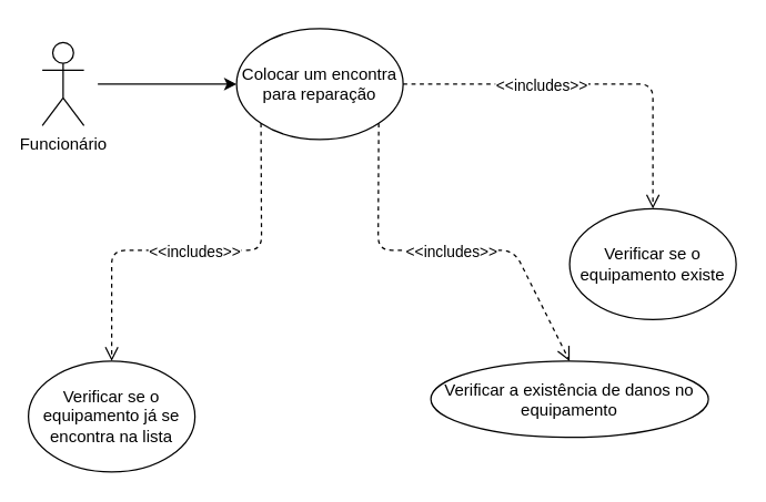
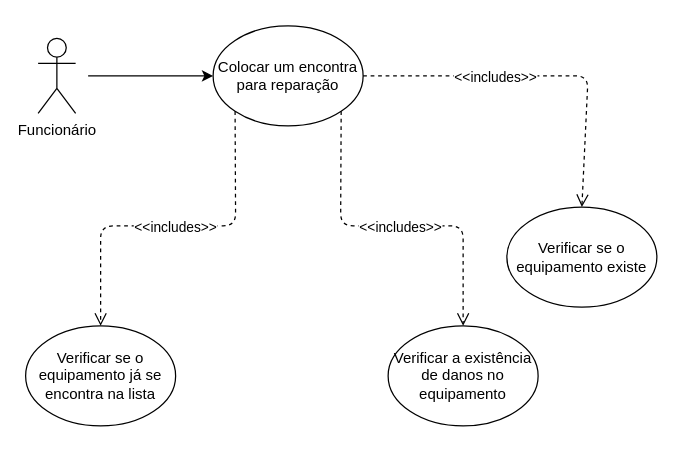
- <mxCell id="6" value="Verificar se o equipamento existe" style="ellipse;whiteSpace=wrap;html=1;" vertex="1" parent="1"><mxGeometry x="410" y="150" width="120" height="80" as="geometry" /></mxCell>
+ <mxCell id="6" value="Verificar se o equipamento existe" style="ellipse;whiteSpace=wrap;html=1;" vertex="1" parent="1"><mxGeometry x="405" y="165" width="120" height="80" as="geometry" /></mxCell>
- <mxCell id="5" value="Verificar a existência de danos no equipamento" style="ellipse;whiteSpace=wrap;html=1;" vertex="1" parent="1"><mxGeometry x="310" y="260" width="200" height="55" as="geometry" /></mxCell>
+ <mxCell id="5" value="Verificar a existência de danos no equipamento" style="ellipse;whiteSpace=wrap;html=1;" vertex="1" parent="1"><mxGeometry x="310" y="260" width="120" height="80" as="geometry" /></mxCell>
